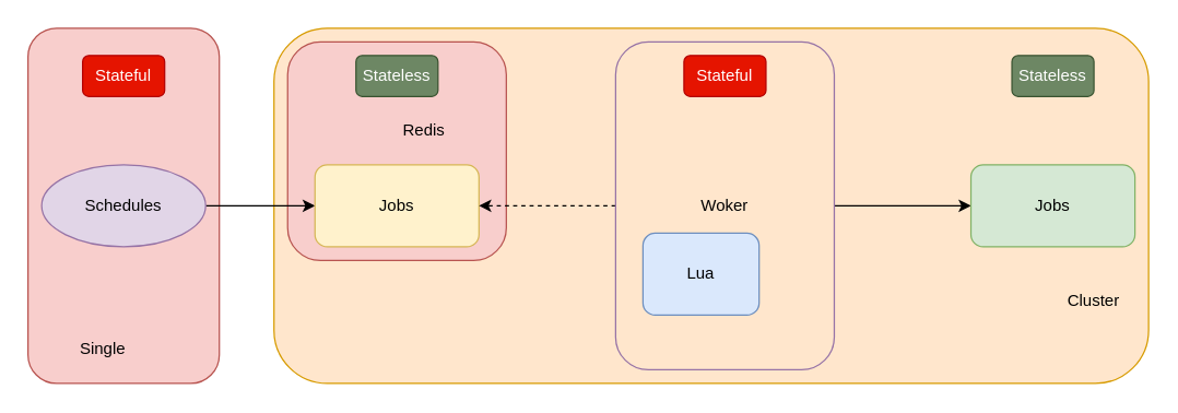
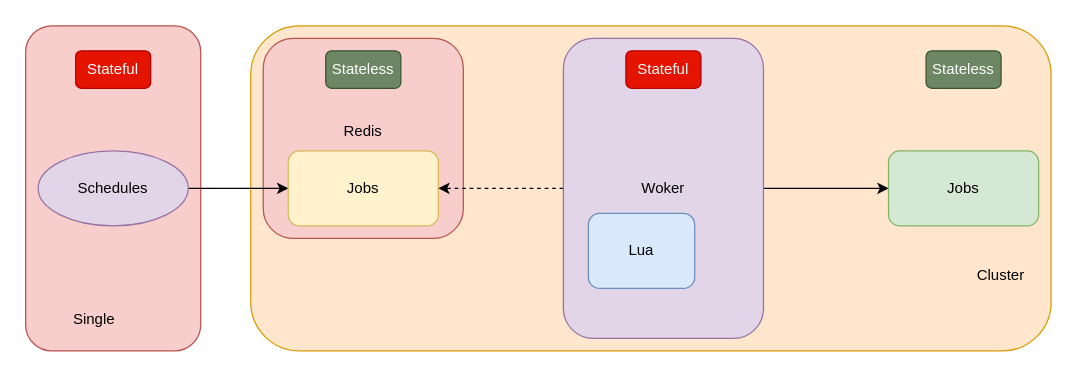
- <mxCell id="13" value="Redis" style="text;html=1;strokeColor=none;fillColor=none;align=center;verticalAlign=middle;whiteSpace=wrap;rounded=0;" vertex="1" parent="1"><mxGeometry x="280" y="80" width="60" height="30" as="geometry" /></mxCell>
+ <mxCell id="13" value="Redis" style="text;html=1;strokeColor=none;fillColor=none;align=center;verticalAlign=middle;whiteSpace=wrap;rounded=0;" vertex="1" parent="1"><mxGeometry x="260" y="90" width="60" height="30" as="geometry" /></mxCell>
- <mxCell id="10" value="Woker" style="whiteSpace=wrap;html=1;rounded=1;fillColor=#ffe6cc;strokeColor=#9673a6;" vertex="1" parent="1"><mxGeometry x="450" y="30" width="160" height="240" as="geometry" /></mxCell>
+ <mxCell id="10" value="Woker" style="whiteSpace=wrap;html=1;rounded=1;fillColor=#e1d5e7;strokeColor=#9673a6;" vertex="1" parent="1"><mxGeometry x="450" y="30" width="160" height="240" as="geometry" /></mxCell>
